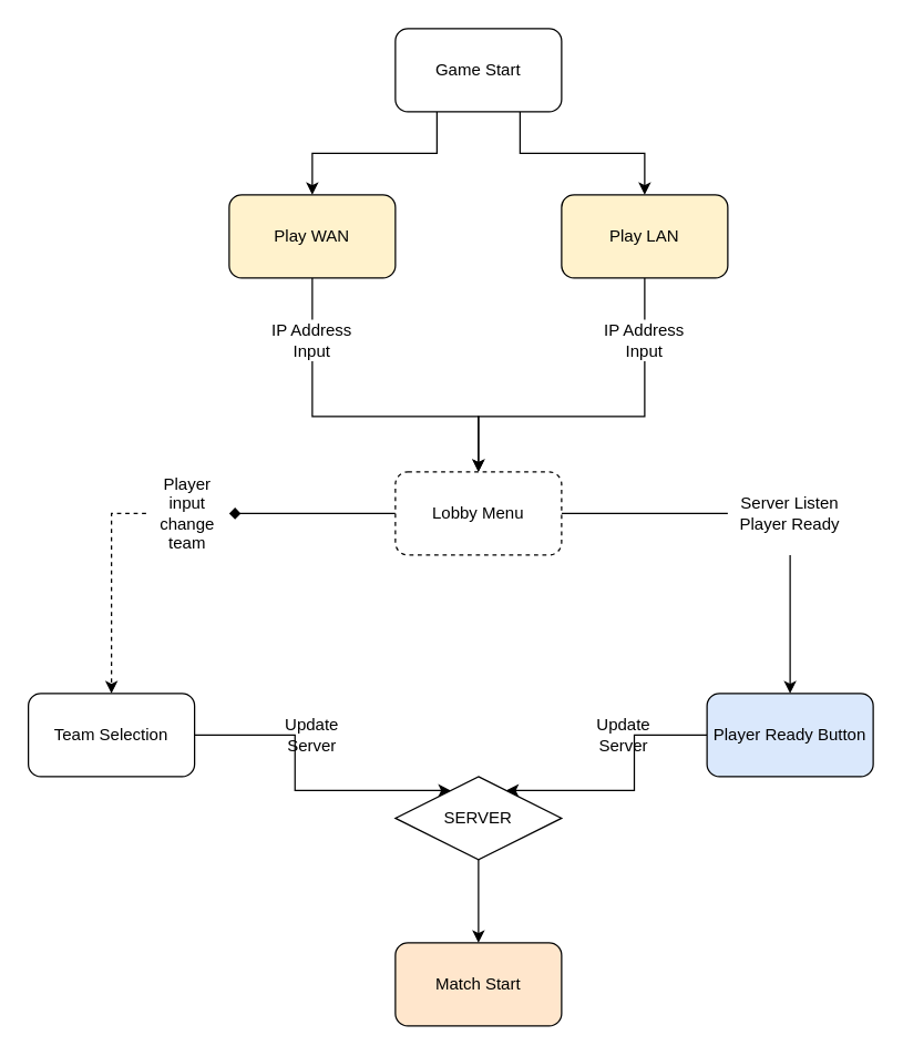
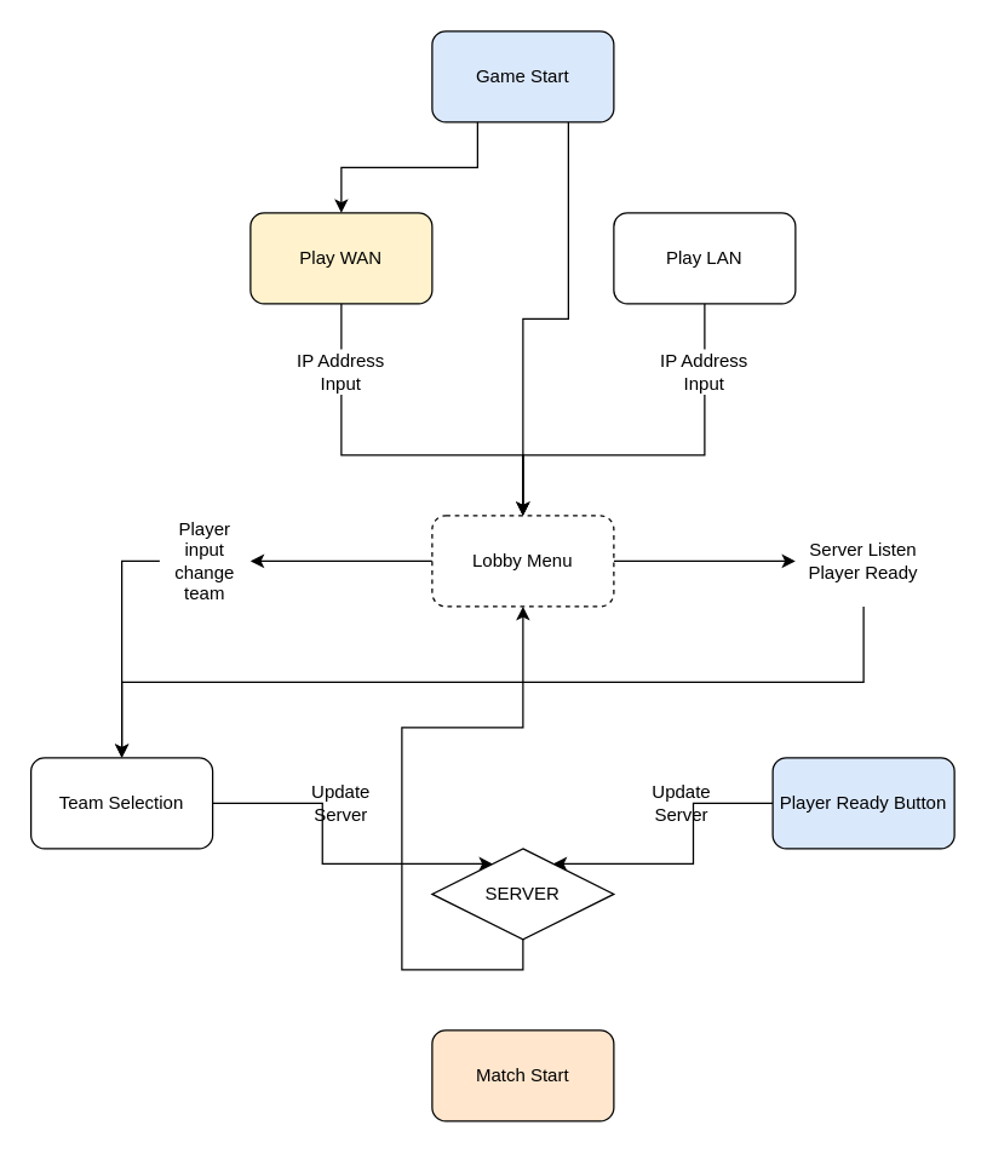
- <mxCell id="4" value="Game Start" style="rounded=1;whiteSpace=wrap;html=1;" vertex="1" parent="1"><mxGeometry x="285" y="20" width="120" height="60" as="geometry" /></mxCell>
+ <mxCell id="4" value="Game Start" style="rounded=1;whiteSpace=wrap;html=1;fillColor=#dae8fc;" vertex="1" parent="1"><mxGeometry x="285" y="20" width="120" height="60" as="geometry" /></mxCell>
- <mxCell id="3" style="edgeStyle=orthogonalEdgeStyle;rounded=0;orthogonalLoop=1;jettySize=auto;html=1;exitX=0.75;exitY=1;exitDx=0;exitDy=0;entryX=0.5;entryY=0;entryDx=0;entryDy=0;" edge="1" parent="1" source="4" target="8"><mxGeometry relative="1" as="geometry" /></mxCell>
+ <mxCell id="3" style="edgeStyle=orthogonalEdgeStyle;rounded=0;orthogonalLoop=1;jettySize=auto;html=1;exitX=0.75;exitY=1;exitDx=0;exitDy=0;" edge="1" parent="1" source="4" target="12"><mxGeometry relative="1" as="geometry" /></mxCell>
- <mxCell id="8" value="Play LAN" style="rounded=1;whiteSpace=wrap;html=1;fillColor=#fff2cc;" vertex="1" parent="1"><mxGeometry x="405" y="140" width="120" height="60" as="geometry" /></mxCell>
+ <mxCell id="8" value="Play LAN" style="rounded=1;whiteSpace=wrap;html=1;" vertex="1" parent="1"><mxGeometry x="405" y="140" width="120" height="60" as="geometry" /></mxCell>
- <mxCell id="10" style="edgeStyle=orthogonalEdgeStyle;rounded=0;orthogonalLoop=1;jettySize=auto;html=1;exitX=0;exitY=0.5;exitDx=0;exitDy=0;entryX=1;entryY=0.5;entryDx=0;entryDy=0;endArrow=diamond;" edge="1" parent="1" source="12" target="22"><mxGeometry relative="1" as="geometry" /></mxCell>
+ <mxCell id="10" style="edgeStyle=orthogonalEdgeStyle;rounded=0;orthogonalLoop=1;jettySize=auto;html=1;exitX=0;exitY=0.5;exitDx=0;exitDy=0;entryX=1;entryY=0.5;entryDx=0;entryDy=0;" edge="1" parent="1" source="12" target="22"><mxGeometry relative="1" as="geometry" /></mxCell>
- <mxCell id="11" style="edgeStyle=orthogonalEdgeStyle;rounded=0;orthogonalLoop=1;jettySize=auto;html=1;exitX=1;exitY=0.5;exitDx=0;exitDy=0;entryX=0;entryY=0.5;entryDx=0;entryDy=0;endArrow=none;" edge="1" parent="1" source="12" target="19"><mxGeometry relative="1" as="geometry" /></mxCell>
+ <mxCell id="11" style="edgeStyle=orthogonalEdgeStyle;rounded=0;orthogonalLoop=1;jettySize=auto;html=1;exitX=1;exitY=0.5;exitDx=0;exitDy=0;entryX=0;entryY=0.5;entryDx=0;entryDy=0;" edge="1" parent="1" source="12" target="19"><mxGeometry relative="1" as="geometry" /></mxCell>
- <mxCell id="9" style="edgeStyle=orthogonalEdgeStyle;rounded=0;orthogonalLoop=1;jettySize=auto;html=1;exitX=0;exitY=0.5;exitDx=0;exitDy=0;entryX=0.5;entryY=0;entryDx=0;entryDy=0;startArrow=none;dashed=1;" edge="1" parent="1" source="22" target="21"><mxGeometry relative="1" as="geometry" /></mxCell>
+ <mxCell id="9" style="edgeStyle=orthogonalEdgeStyle;rounded=0;orthogonalLoop=1;jettySize=auto;html=1;exitX=0;exitY=0.5;exitDx=0;exitDy=0;entryX=0.5;entryY=0;entryDx=0;entryDy=0;startArrow=none;" edge="1" parent="1" source="22" target="21"><mxGeometry relative="1" as="geometry" /></mxCell>
- <mxCell id="18" style="edgeStyle=orthogonalEdgeStyle;rounded=0;orthogonalLoop=1;jettySize=auto;html=1;exitX=0.5;exitY=1;exitDx=0;exitDy=0;entryX=0.5;entryY=0;entryDx=0;entryDy=0;" edge="1" parent="1" source="19" target="26"><mxGeometry relative="1" as="geometry" /></mxCell>
+ <mxCell id="18" style="edgeStyle=orthogonalEdgeStyle;rounded=0;orthogonalLoop=1;jettySize=auto;html=1;exitX=0.5;exitY=1;exitDx=0;exitDy=0;" edge="1" parent="1" source="19" target="21"><mxGeometry relative="1" as="geometry" /></mxCell>
- <mxCell id="23" style="edgeStyle=orthogonalEdgeStyle;rounded=0;orthogonalLoop=1;jettySize=auto;html=1;exitX=0.5;exitY=1;exitDx=0;exitDy=0;" edge="1" parent="1" source="24" target="17"><mxGeometry relative="1" as="geometry" /></mxCell>
+ <mxCell id="23" style="edgeStyle=orthogonalEdgeStyle;rounded=0;orthogonalLoop=1;jettySize=auto;html=1;exitX=0.5;exitY=1;exitDx=0;exitDy=0;" edge="1" parent="1" source="24" target="12"><mxGeometry relative="1" as="geometry" /></mxCell>
